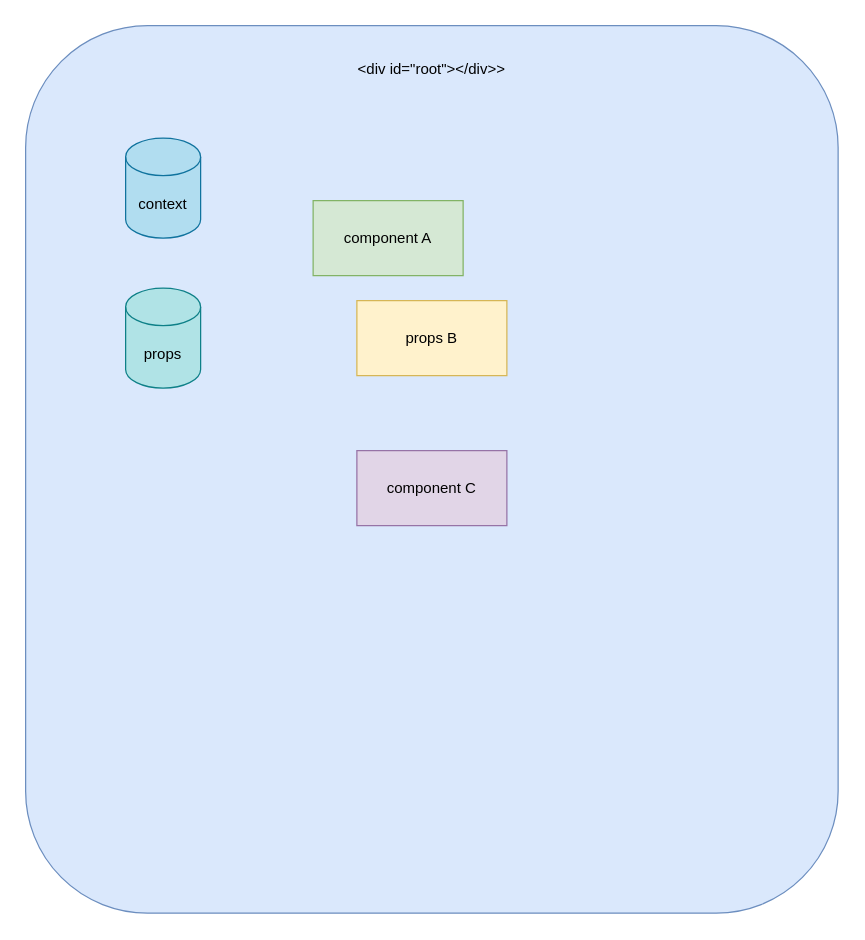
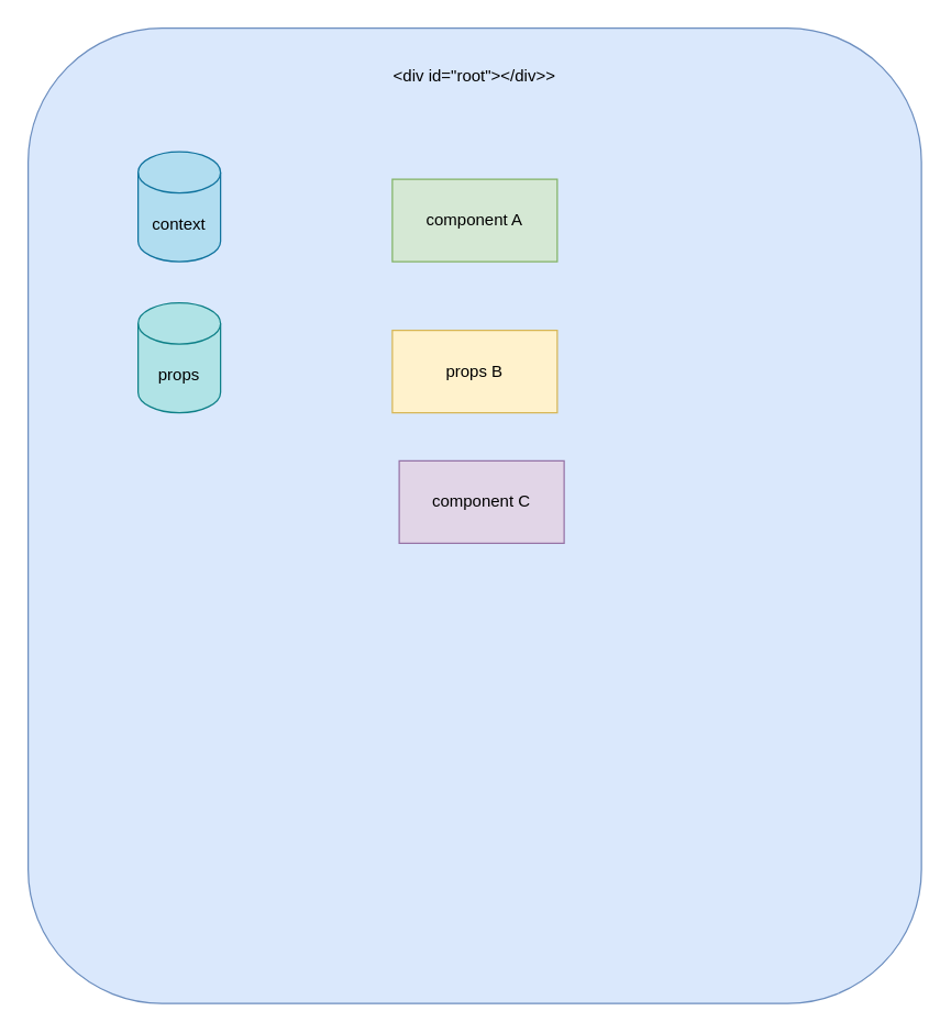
- <mxCell id="4" value="component A" style="rounded=0;whiteSpace=wrap;html=1;fillColor=#d5e8d4;strokeColor=#82b366;" vertex="1" parent="1"><mxGeometry x="250" y="160" width="120" height="60" as="geometry" /></mxCell>
+ <mxCell id="4" value="component A" style="rounded=0;whiteSpace=wrap;html=1;fillColor=#d5e8d4;strokeColor=#82b366;" vertex="1" parent="1"><mxGeometry x="285" y="130" width="120" height="60" as="geometry" /></mxCell>
- <mxCell id="8" value="props" style="shape=cylinder3;whiteSpace=wrap;html=1;boundedLbl=1;backgroundOutline=1;size=15;fillColor=#b0e3e6;strokeColor=#0e8088;" vertex="1" parent="1"><mxGeometry x="100" y="230" width="60" height="80" as="geometry" /></mxCell>
+ <mxCell id="8" value="props" style="shape=cylinder3;whiteSpace=wrap;html=1;boundedLbl=1;backgroundOutline=1;size=15;fillColor=#b0e3e6;strokeColor=#0e8088;" vertex="1" parent="1"><mxGeometry x="100" y="220" width="60" height="80" as="geometry" /></mxCell>
- <mxCell id="6" value="component C" style="rounded=0;whiteSpace=wrap;html=1;fillColor=#e1d5e7;strokeColor=#9673a6;" vertex="1" parent="1"><mxGeometry x="285" y="360" width="120" height="60" as="geometry" /></mxCell>
+ <mxCell id="6" value="component C" style="rounded=0;whiteSpace=wrap;html=1;fillColor=#e1d5e7;strokeColor=#9673a6;" vertex="1" parent="1"><mxGeometry x="290" y="335" width="120" height="60" as="geometry" /></mxCell>
